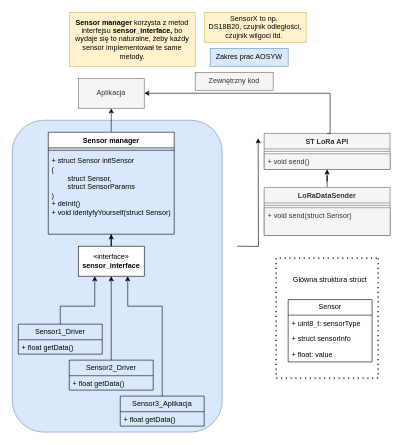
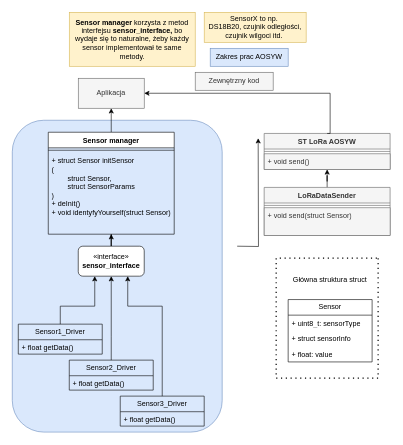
- <mxCell id="30" value="ST LoRa API" style="swimlane;fontStyle=1;align=center;verticalAlign=top;childLayout=stackLayout;horizontal=1;startSize=26;horizontalStack=0;resizeParent=1;resizeParentMax=0;resizeLast=0;collapsible=1;marginBottom=0;whiteSpace=wrap;html=1;fillColor=#f5f5f5;fontColor=#333333;strokeColor=#666666;" parent="1" vertex="1"><mxGeometry x="440" y="222" width="210" height="60" as="geometry"><mxRectangle x="335" y="320" width="100" height="30" as="alternateBounds" /></mxGeometry></mxCell>
+ <mxCell id="30" value="ST LoRa AOSYW" style="swimlane;fontStyle=1;align=center;verticalAlign=top;childLayout=stackLayout;horizontal=1;startSize=26;horizontalStack=0;resizeParent=1;resizeParentMax=0;resizeLast=0;collapsible=1;marginBottom=0;whiteSpace=wrap;html=1;fillColor=#f5f5f5;fontColor=#333333;strokeColor=#666666;" parent="1" vertex="1"><mxGeometry x="440" y="222" width="210" height="60" as="geometry"><mxRectangle x="335" y="320" width="100" height="30" as="alternateBounds" /></mxGeometry></mxCell>
- <mxCell id="15" value="«interface»&lt;br&gt;&lt;b&gt;sensor_interface&lt;/b&gt;" style="html=1;whiteSpace=wrap;" parent="1" vertex="1"><mxGeometry x="130" y="410" width="110" height="50" as="geometry" /></mxCell>
+ <mxCell id="15" value="«interface»&lt;br&gt;&lt;b&gt;sensor_interface&lt;/b&gt;" style="html=1;whiteSpace=wrap;rounded=1;" parent="1" vertex="1"><mxGeometry x="130" y="410" width="110" height="50" as="geometry" /></mxCell>
- <mxCell id="12" value="Sensor3_Aplikacja" style="swimlane;fontStyle=0;childLayout=stackLayout;horizontal=1;startSize=26;fillColor=none;horizontalStack=0;resizeParent=1;resizeParentMax=0;resizeLast=0;collapsible=1;marginBottom=0;whiteSpace=wrap;html=1;" parent="1" vertex="1"><mxGeometry x="200" y="660" width="140" height="50" as="geometry" /></mxCell>
+ <mxCell id="12" value="Sensor3_Driver" style="swimlane;fontStyle=0;childLayout=stackLayout;horizontal=1;startSize=26;fillColor=none;horizontalStack=0;resizeParent=1;resizeParentMax=0;resizeLast=0;collapsible=1;marginBottom=0;whiteSpace=wrap;html=1;" parent="1" vertex="1"><mxGeometry x="200" y="660" width="140" height="50" as="geometry" /></mxCell>
